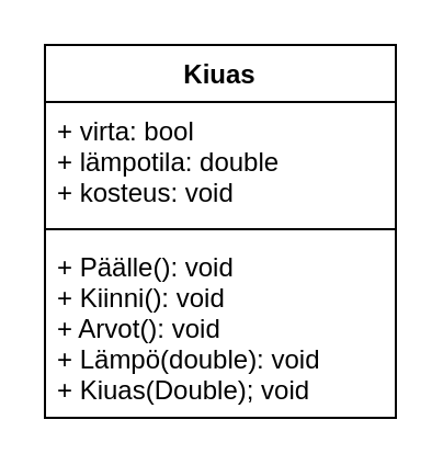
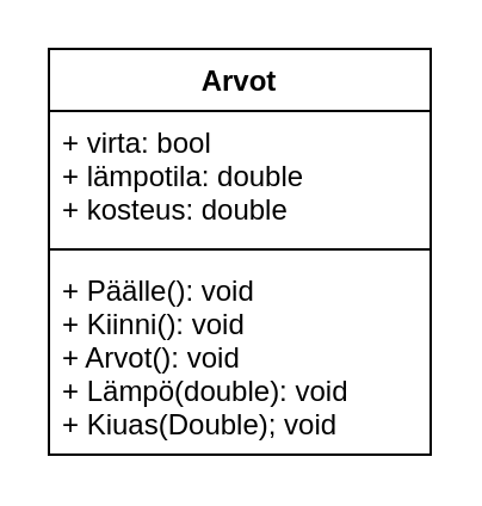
- <mxCell id="2" value="Kiuas" style="swimlane;fontStyle=1;align=center;verticalAlign=top;childLayout=stackLayout;horizontal=1;startSize=26;horizontalStack=0;resizeParent=1;resizeParentMax=0;resizeLast=0;collapsible=1;marginBottom=0;" vertex="1" parent="1"><mxGeometry x="20" y="20" width="160" height="170" as="geometry" /></mxCell>
+ <mxCell id="2" value="Arvot" style="swimlane;fontStyle=1;align=center;verticalAlign=top;childLayout=stackLayout;horizontal=1;startSize=26;horizontalStack=0;resizeParent=1;resizeParentMax=0;resizeLast=0;collapsible=1;marginBottom=0;" vertex="1" parent="1"><mxGeometry x="20" y="20" width="160" height="170" as="geometry" /></mxCell>
- <mxCell id="3" value="+ virta: bool&#10;+ lämpotila: double&#10;+ kosteus: void" style="text;strokeColor=none;fillColor=none;align=left;verticalAlign=top;spacingLeft=4;spacingRight=4;overflow=hidden;rotatable=0;points=[[0,0.5],[1,0.5]];portConstraint=eastwest;" vertex="1" parent="2"><mxGeometry y="26" width="160" height="54" as="geometry" /></mxCell>
+ <mxCell id="3" value="+ virta: bool&#10;+ lämpotila: double&#10;+ kosteus: double" style="text;strokeColor=none;fillColor=none;align=left;verticalAlign=top;spacingLeft=4;spacingRight=4;overflow=hidden;rotatable=0;points=[[0,0.5],[1,0.5]];portConstraint=eastwest;" vertex="1" parent="2"><mxGeometry y="26" width="160" height="54" as="geometry" /></mxCell>
